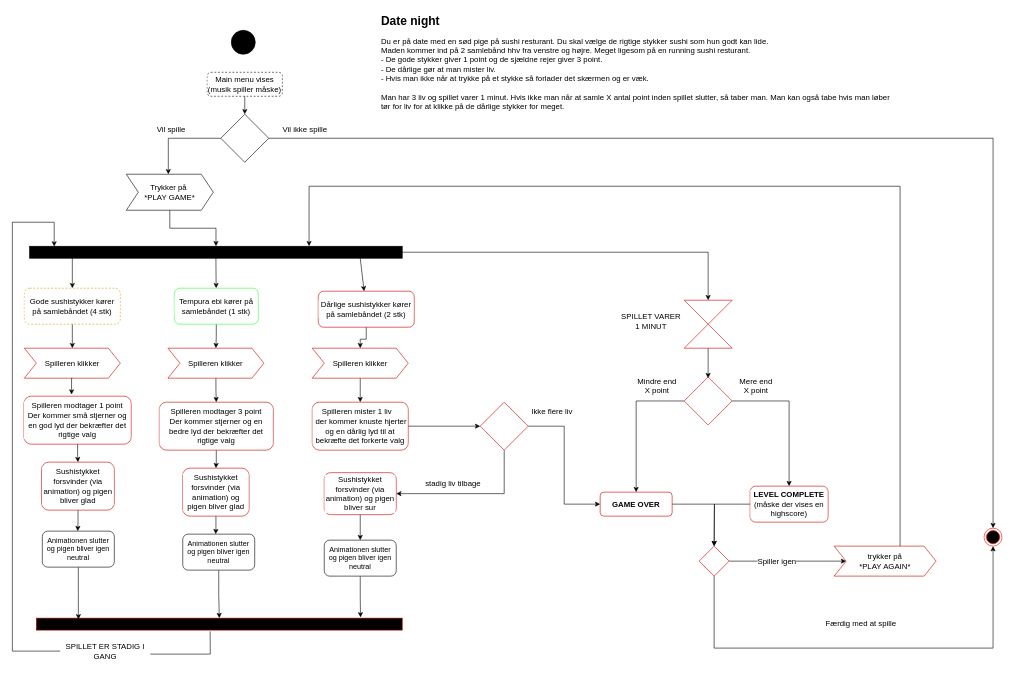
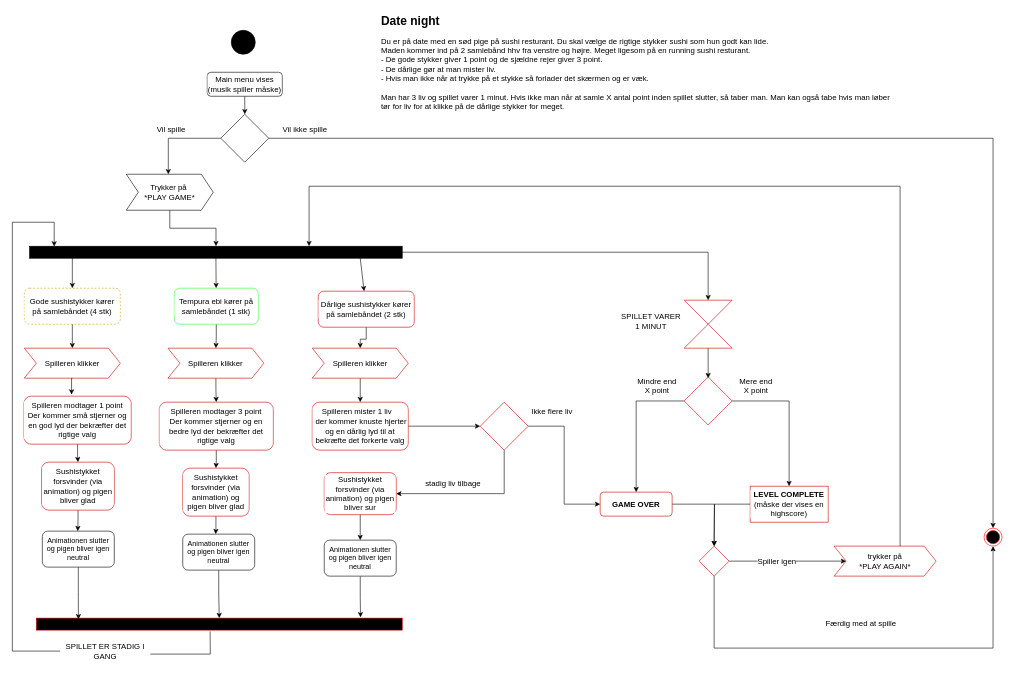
- <mxCell id="3" value="Main menu vises (musik spiller måske)" style="rounded=1;whiteSpace=wrap;html=1;labelBackgroundColor=#FFFFFF;fontSize=13;fontColor=#000000;fillColor=none;dashed=1;" parent="1" vertex="1"><mxGeometry x="345" y="120" width="125" height="40" as="geometry" /></mxCell>
+ <mxCell id="3" value="Main menu vises (musik spiller måske)" style="rounded=1;whiteSpace=wrap;html=1;labelBackgroundColor=#FFFFFF;fontSize=13;fontColor=#000000;fillColor=none;" parent="1" vertex="1"><mxGeometry x="345" y="120" width="125" height="40" as="geometry" /></mxCell>
- <mxCell id="53" value="&lt;b&gt;LEVEL COMPLETE&lt;/b&gt;&lt;br&gt;(måske der vises en highscore)" style="rounded=1;whiteSpace=wrap;html=1;labelBackgroundColor=#FFFFFF;fontSize=13;fontColor=#000000;strokeColor=#CC0000;fillColor=none;" parent="1" vertex="1"><mxGeometry x="1250" y="810" width="130" height="60" as="geometry" /></mxCell>
+ <mxCell id="53" value="&lt;b&gt;LEVEL COMPLETE&lt;/b&gt;&lt;br&gt;(måske der vises en highscore)" style="whiteSpace=wrap;html=1;labelBackgroundColor=#FFFFFF;fontSize=13;fontColor=#000000;strokeColor=#CC0000;fillColor=none;rounded=0;" parent="1" vertex="1"><mxGeometry x="1250" y="810" width="130" height="60" as="geometry" /></mxCell>
